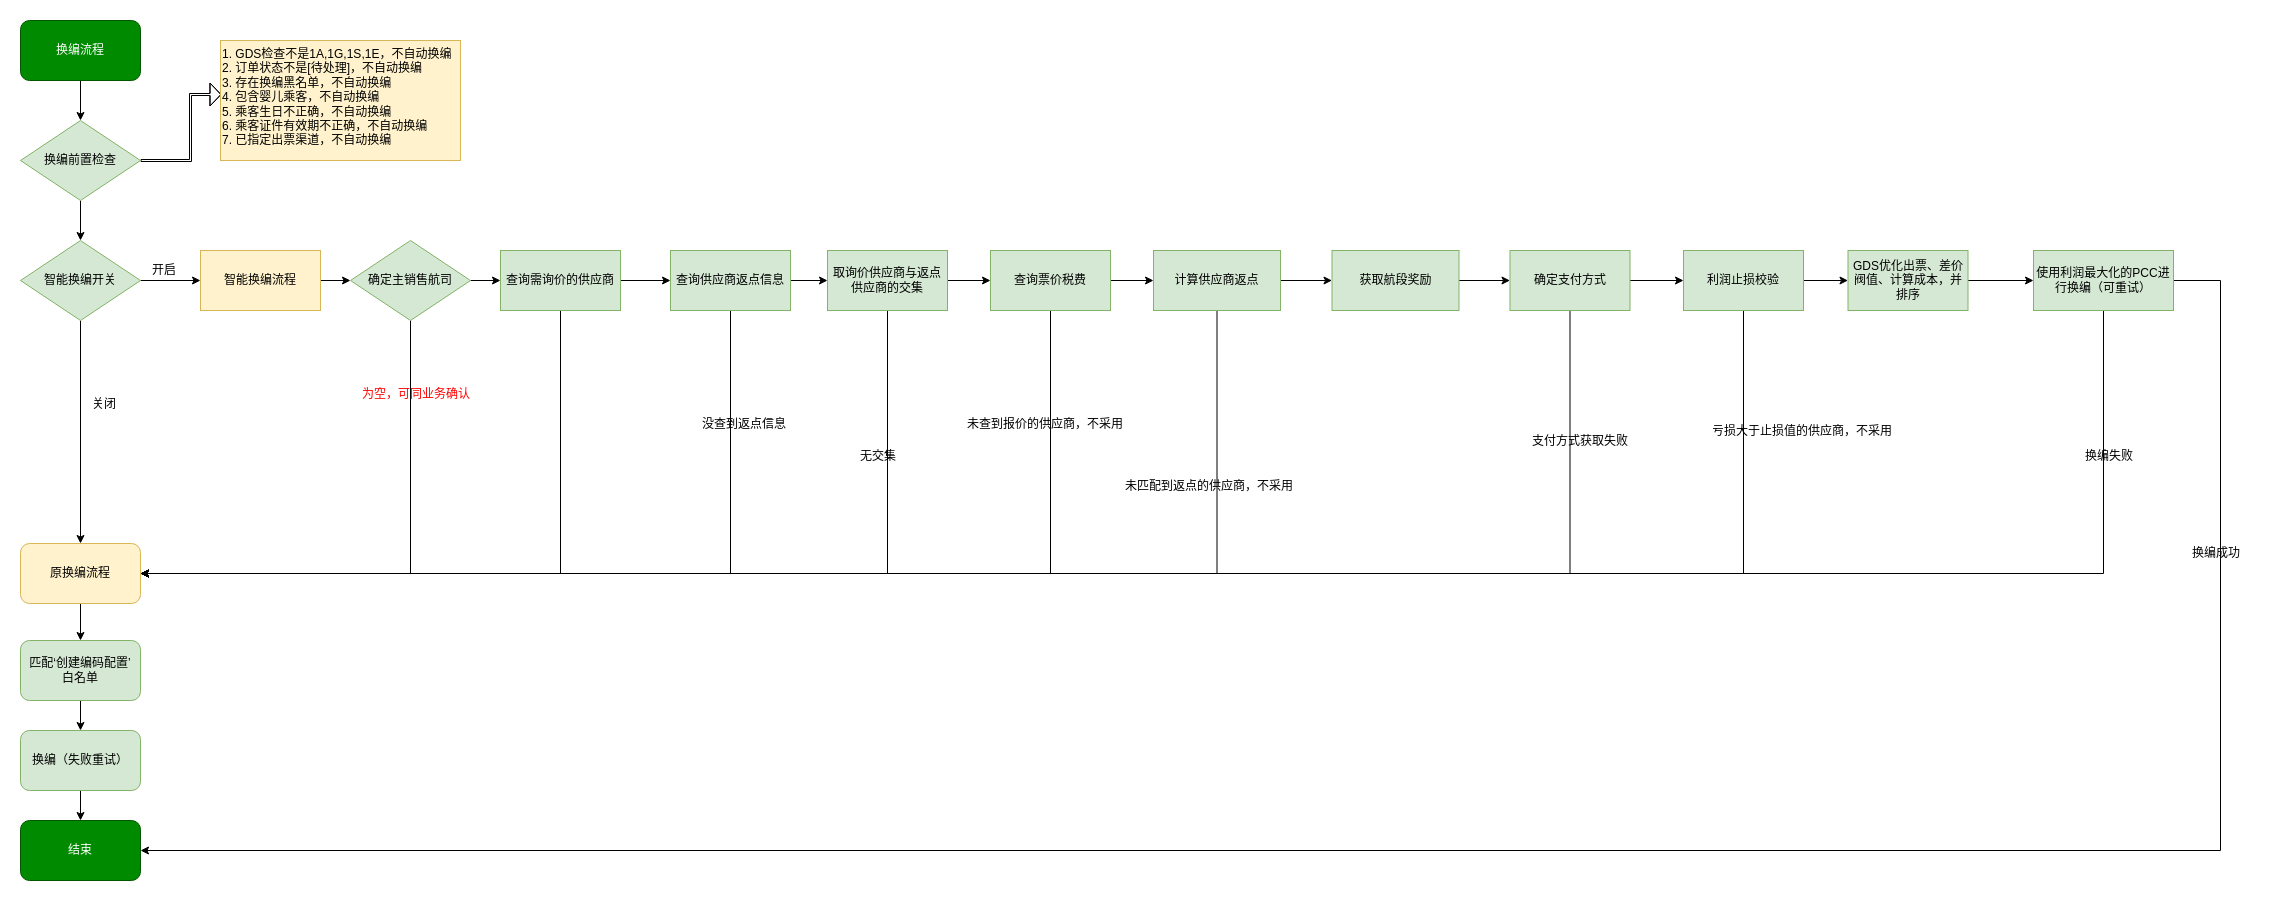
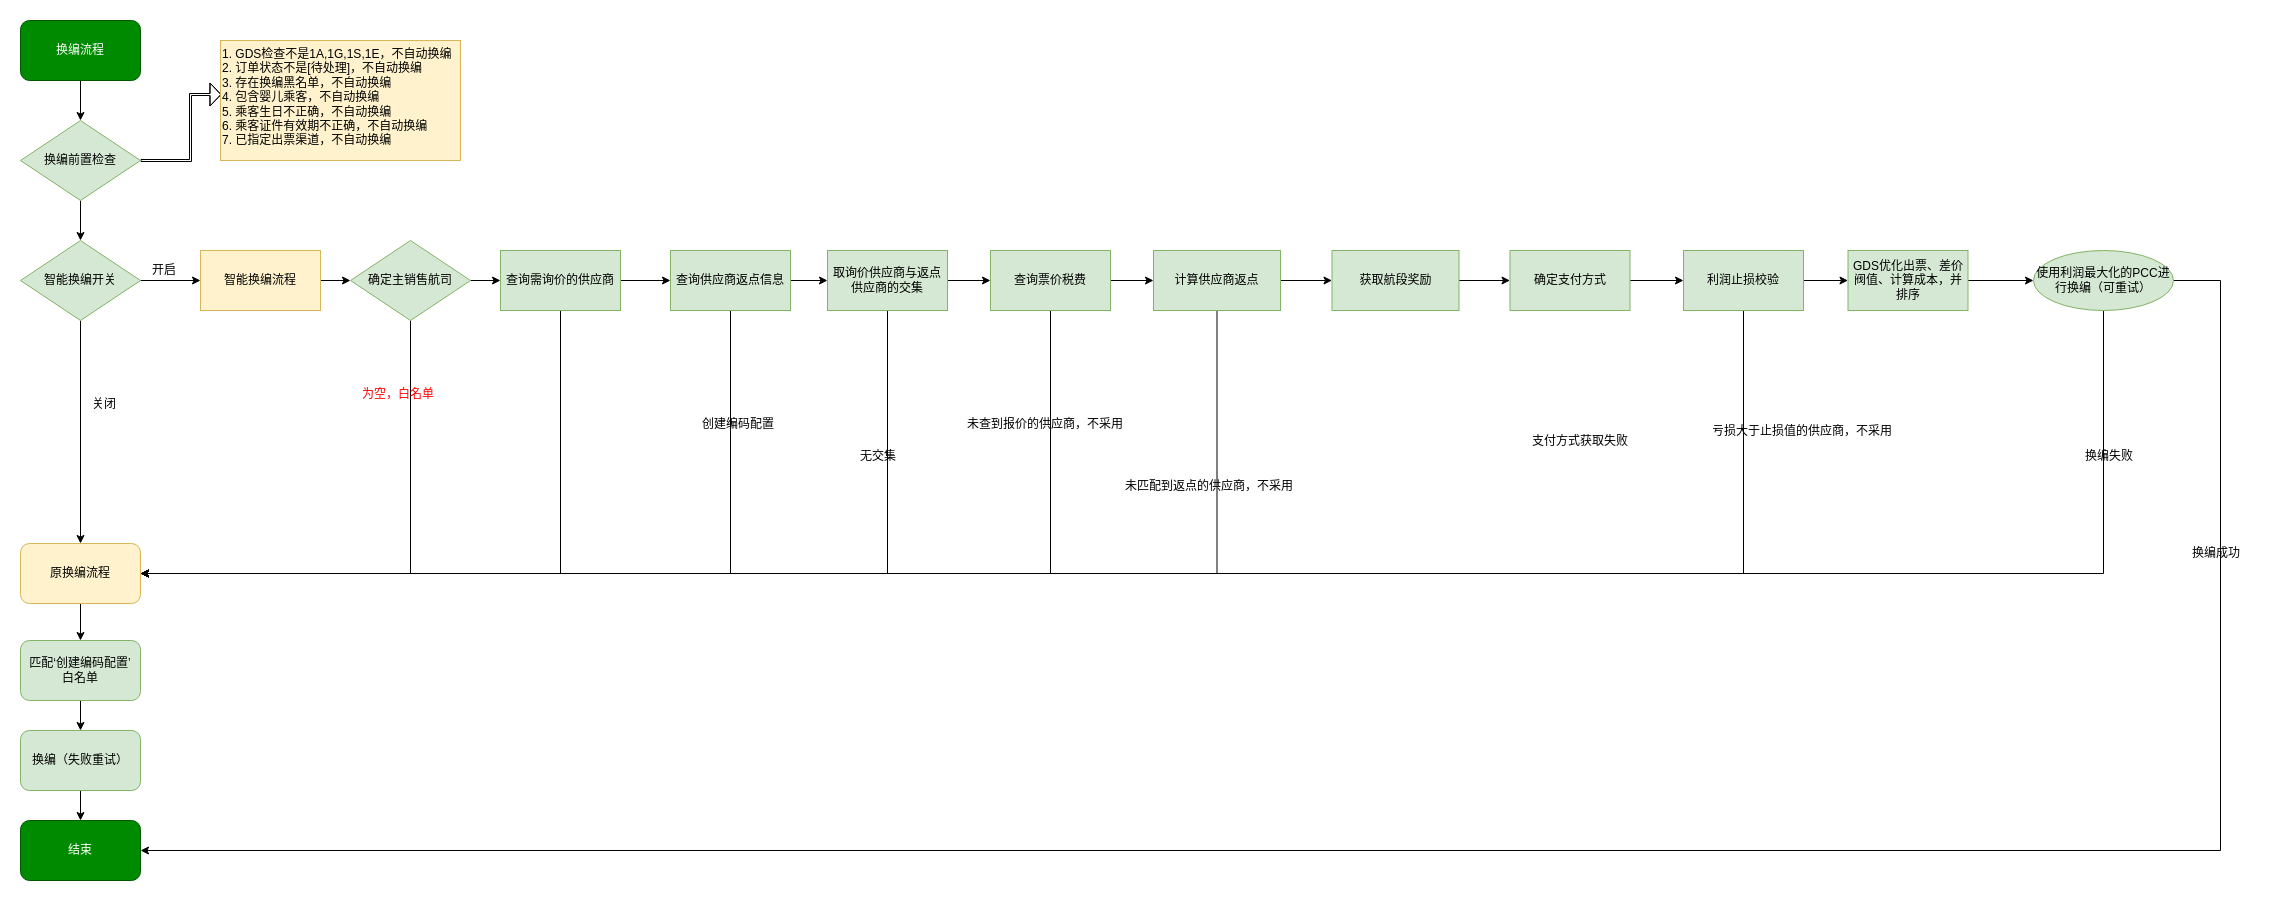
- <mxCell id="47" value="使用利润最大化的PCC进行换编（可重试）&lt;br&gt;" style="rounded=0;whiteSpace=wrap;html=1;fillColor=#d5e8d4;strokeColor=#82b366;" parent="1" vertex="1"><mxGeometry x="2033" y="250" width="140" height="60" as="geometry" /></mxCell>
+ <mxCell id="47" value="使用利润最大化的PCC进行换编（可重试）&lt;br&gt;" style="ellipse;whiteSpace=wrap;html=1;fillColor=#d5e8d4;strokeColor=#82b366;" parent="1" vertex="1"><mxGeometry x="2033" y="250" width="140" height="60" as="geometry" /></mxCell>
- <mxCell id="60" value="&lt;font color=&quot;#ff0000&quot;&gt;为空，可同业务确认&lt;/font&gt;&lt;br&gt;" style="text;html=1;resizable=0;points=[];autosize=1;align=left;verticalAlign=top;spacingTop=-4;" parent="1" vertex="1"><mxGeometry x="360" y="384" width="120" height="20" as="geometry" /></mxCell>
+ <mxCell id="60" value="&lt;font color=&quot;#ff0000&quot;&gt;为空，白名单&lt;/font&gt;&lt;br&gt;" style="text;html=1;resizable=0;points=[];autosize=1;align=left;verticalAlign=top;spacingTop=-4;" parent="1" vertex="1"><mxGeometry x="360" y="384" width="120" height="20" as="geometry" /></mxCell>
- <mxCell id="51" value="没查到返点信息&lt;br&gt;" style="text;html=1;resizable=0;points=[];autosize=1;align=left;verticalAlign=top;spacingTop=-4;" parent="1" vertex="1"><mxGeometry x="700" y="414" width="100" height="20" as="geometry" /></mxCell>
+ <mxCell id="51" value="创建编码配置&lt;br&gt;" style="text;html=1;resizable=0;points=[];autosize=1;align=left;verticalAlign=top;spacingTop=-4;" parent="1" vertex="1"><mxGeometry x="700" y="414" width="100" height="20" as="geometry" /></mxCell>
- <mxCell id="42" style="edgeStyle=orthogonalEdgeStyle;rounded=0;orthogonalLoop=1;jettySize=auto;html=1;exitX=0.5;exitY=1;exitDx=0;exitDy=0;entryX=1;entryY=0.5;entryDx=0;entryDy=0;" parent="1" source="44" target="12" edge="1"><mxGeometry relative="1" as="geometry" /></mxCell>
